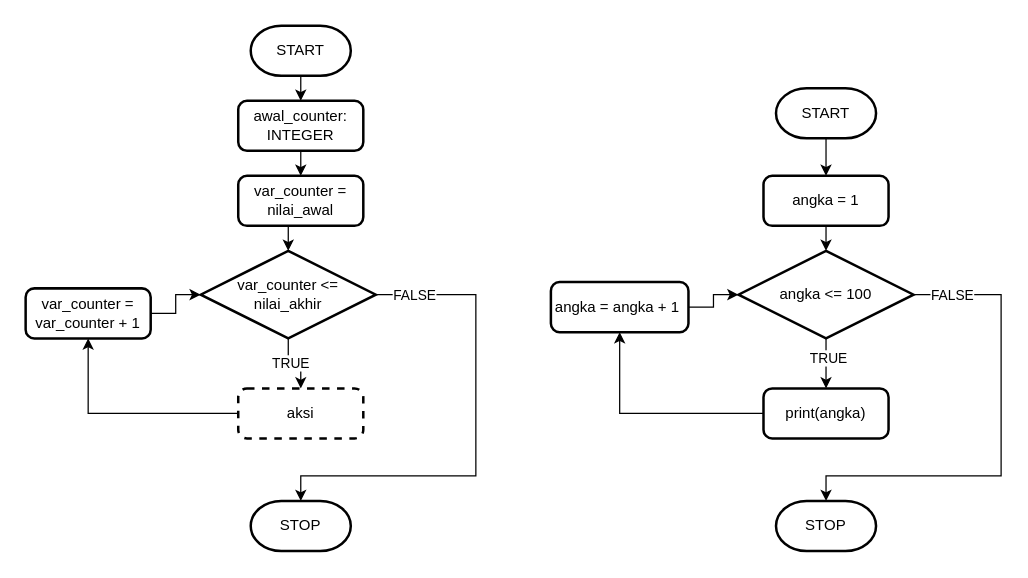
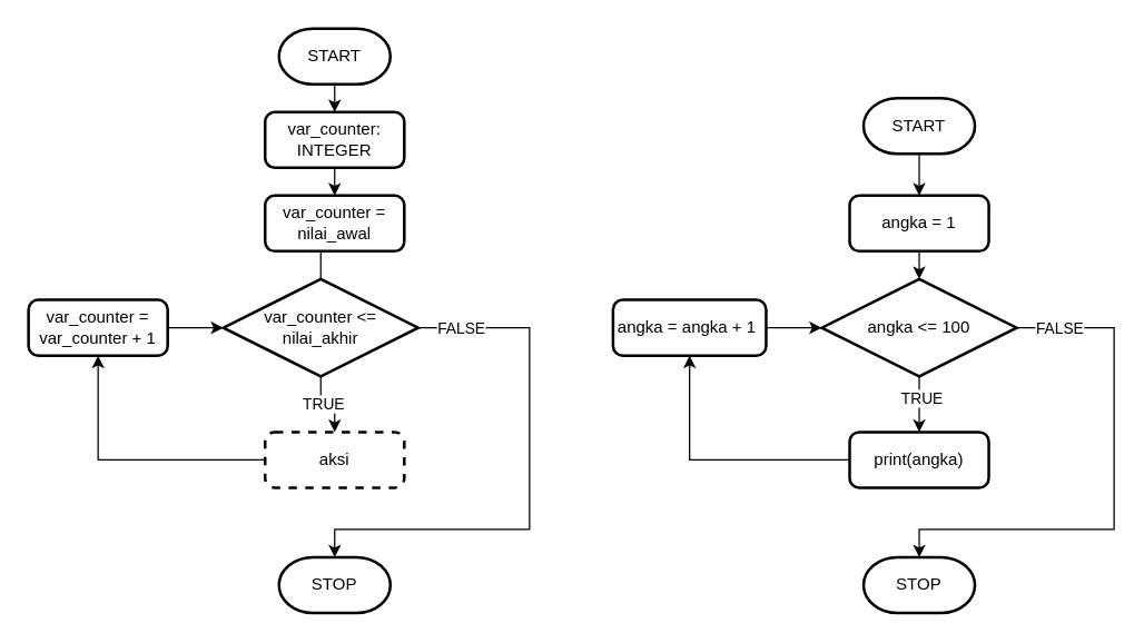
- <mxCell id="5" value="awal_counter: INTEGER" style="rounded=1;whiteSpace=wrap;html=1;absoluteArcSize=1;arcSize=14;strokeWidth=2;" vertex="1" parent="1"><mxGeometry x="190" y="80" width="100" height="40" as="geometry" /></mxCell>
+ <mxCell id="5" value="var_counter: INTEGER" style="rounded=1;whiteSpace=wrap;html=1;absoluteArcSize=1;arcSize=14;strokeWidth=2;" vertex="1" parent="1"><mxGeometry x="190" y="80" width="100" height="40" as="geometry" /></mxCell>
- <mxCell id="6" style="edgeStyle=orthogonalEdgeStyle;rounded=0;orthogonalLoop=1;jettySize=auto;html=1;exitX=0.5;exitY=1;exitDx=0;exitDy=0;entryX=0.5;entryY=0;entryDx=0;entryDy=0;entryPerimeter=0;" edge="1" parent="1" source="7" target="12"><mxGeometry relative="1" as="geometry" /></mxCell>
+ <mxCell id="6" style="edgeStyle=orthogonalEdgeStyle;rounded=0;orthogonalLoop=1;jettySize=auto;html=1;exitX=0.5;exitY=1;exitDx=0;exitDy=0;entryX=0.5;entryY=0;entryDx=0;entryDy=0;entryPerimeter=0;endArrow=none;" edge="1" parent="1" source="7" target="12"><mxGeometry relative="1" as="geometry" /></mxCell>
- <mxCell id="30" value="angka = angka + 1&amp;nbsp;" style="rounded=1;whiteSpace=wrap;html=1;absoluteArcSize=1;arcSize=14;strokeWidth=2;" vertex="1" parent="1"><mxGeometry x="440" y="225" width="110" height="40" as="geometry" /></mxCell>
+ <mxCell id="30" value="angka = angka + 1&amp;nbsp;" style="rounded=1;whiteSpace=wrap;html=1;absoluteArcSize=1;arcSize=14;strokeWidth=2;" vertex="1" parent="1"><mxGeometry x="440" y="215" width="110" height="40" as="geometry" /></mxCell>
- <mxCell id="16" value="var_counter = var_counter + 1" style="rounded=1;whiteSpace=wrap;html=1;absoluteArcSize=1;arcSize=14;strokeWidth=2;" vertex="1" parent="1"><mxGeometry x="20" y="230" width="100" height="40" as="geometry" /></mxCell>
+ <mxCell id="16" value="var_counter = var_counter + 1" style="rounded=1;whiteSpace=wrap;html=1;absoluteArcSize=1;arcSize=14;strokeWidth=2;" vertex="1" parent="1"><mxGeometry x="20" y="215" width="100" height="40" as="geometry" /></mxCell>
